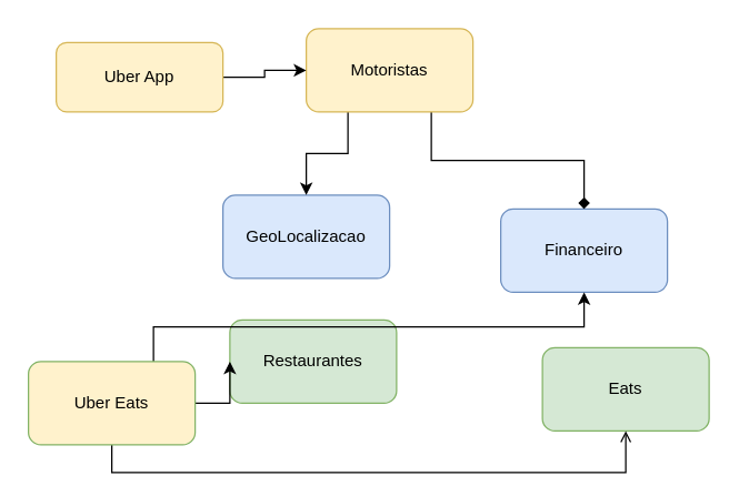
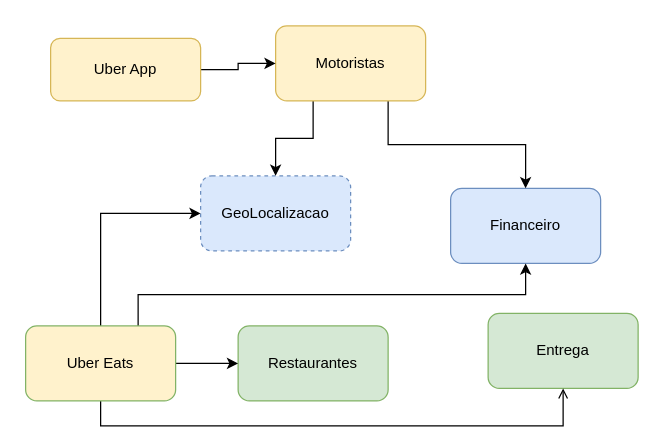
- <mxCell id="5" style="edgeStyle=orthogonalEdgeStyle;rounded=0;orthogonalLoop=1;jettySize=auto;html=1;exitX=0.75;exitY=1;exitDx=0;exitDy=0;endArrow=diamond;" edge="1" parent="1" source="6" target="3"><mxGeometry relative="1" as="geometry" /></mxCell>
+ <mxCell id="5" style="edgeStyle=orthogonalEdgeStyle;rounded=0;orthogonalLoop=1;jettySize=auto;html=1;exitX=0.75;exitY=1;exitDx=0;exitDy=0;" edge="1" parent="1" source="6" target="3"><mxGeometry relative="1" as="geometry" /></mxCell>
- <mxCell id="2" value="GeoLocalizacao" style="rounded=1;whiteSpace=wrap;html=1;fillColor=#dae8fc;strokeColor=#6c8ebf;" vertex="1" parent="1"><mxGeometry x="160" y="140" width="120" height="60" as="geometry" /></mxCell>
+ <mxCell id="2" value="GeoLocalizacao" style="rounded=1;whiteSpace=wrap;html=1;fillColor=#dae8fc;strokeColor=#6c8ebf;dashed=1;" vertex="1" parent="1"><mxGeometry x="160" y="140" width="120" height="60" as="geometry" /></mxCell>
+ <mxCell id="11" style="edgeStyle=orthogonalEdgeStyle;rounded=0;orthogonalLoop=1;jettySize=auto;html=1;exitX=0.5;exitY=0;exitDx=0;exitDy=0;entryX=0;entryY=0.5;entryDx=0;entryDy=0;" edge="1" parent="1" source="15" target="2"><mxGeometry relative="1" as="geometry" /></mxCell>
- <mxCell id="9" value="Restaurantes" style="rounded=1;whiteSpace=wrap;html=1;fillColor=#d5e8d4;strokeColor=#82b366;" vertex="1" parent="1"><mxGeometry x="165" y="230" width="120" height="60" as="geometry" /></mxCell>
+ <mxCell id="9" value="Restaurantes" style="rounded=1;whiteSpace=wrap;html=1;fillColor=#d5e8d4;strokeColor=#82b366;" vertex="1" parent="1"><mxGeometry x="190" y="260" width="120" height="60" as="geometry" /></mxCell>
- <mxCell id="10" value="Eats" style="rounded=1;whiteSpace=wrap;html=1;fillColor=#d5e8d4;strokeColor=#82b366;" vertex="1" parent="1"><mxGeometry x="390" y="250" width="120" height="60" as="geometry" /></mxCell>
+ <mxCell id="10" value="Entrega" style="rounded=1;whiteSpace=wrap;html=1;fillColor=#d5e8d4;strokeColor=#82b366;" vertex="1" parent="1"><mxGeometry x="390" y="250" width="120" height="60" as="geometry" /></mxCell>
